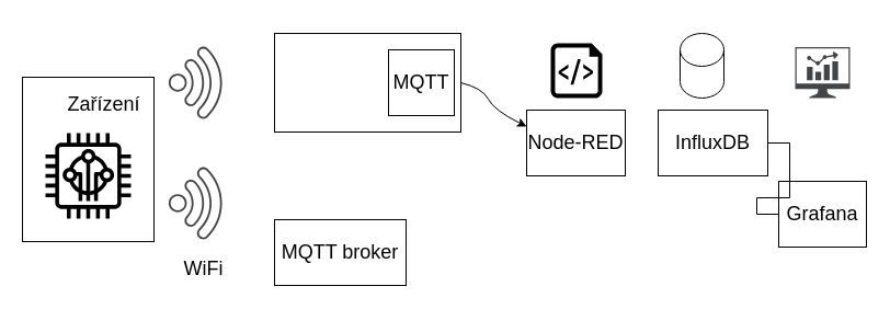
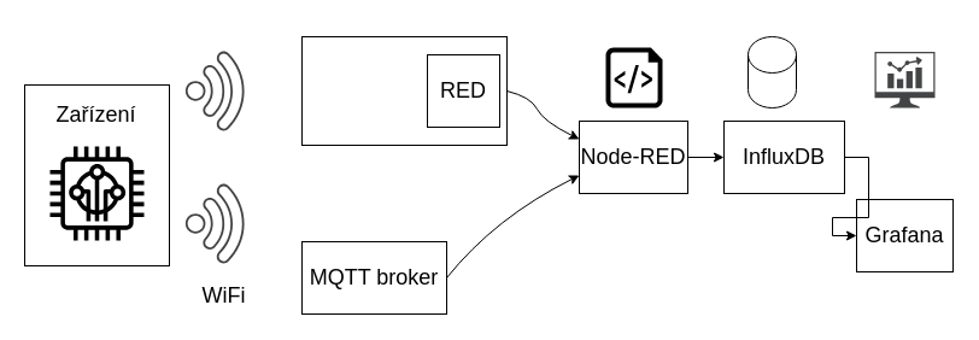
- <mxCell id="14" value="MQTT" style="rounded=0;whiteSpace=wrap;html=1;fontSize=18;fillColor=none;" vertex="1" parent="11"><mxGeometry x="104" y="25" width="60" height="60" as="geometry" /></mxCell>
+ <mxCell id="14" value="RED" style="rounded=0;whiteSpace=wrap;html=1;fontSize=18;fillColor=none;" vertex="1" parent="11"><mxGeometry x="104" y="25" width="60" height="60" as="geometry" /></mxCell>
- <mxCell id="4" value="Zařízení" style="text;html=1;align=center;verticalAlign=middle;resizable=0;points=[];autosize=1;strokeColor=none;fillColor=none;fontSize=18;" vertex="1" parent="1"><mxGeometry x="54" y="80" width="80" height="30" as="geometry" /></mxCell>
+ <mxCell id="4" value="Zařízení" style="text;html=1;align=center;verticalAlign=middle;resizable=0;points=[];autosize=1;strokeColor=none;fillColor=none;fontSize=18;" vertex="1" parent="1"><mxGeometry x="39" y="80" width="80" height="30" as="geometry" /></mxCell>
+ <mxCell id="9" style="edgeStyle=orthogonalEdgeStyle;rounded=0;orthogonalLoop=1;jettySize=auto;html=1;exitX=1;exitY=0.5;exitDx=0;exitDy=0;entryX=0;entryY=0.5;entryDx=0;entryDy=0;fontSize=18;" edge="1" parent="1" source="10" target="18"><mxGeometry relative="1" as="geometry" /></mxCell>
+ <mxCell id="15" value="" style="curved=1;endArrow=classic;html=1;rounded=0;fontSize=18;exitX=1;exitY=0.5;exitDx=0;exitDy=0;entryX=0;entryY=0.75;entryDx=0;entryDy=0;" edge="1" parent="1" source="8" target="10"><mxGeometry width="50" height="50" relative="1" as="geometry"><mxPoint x="640" y="230" as="sourcePoint" /><mxPoint x="690" y="180" as="targetPoint" /><Array as="points"><mxPoint x="410" y="180" /></Array></mxGeometry></mxCell>
- <mxCell id="17" style="edgeStyle=orthogonalEdgeStyle;rounded=0;orthogonalLoop=1;jettySize=auto;html=1;exitX=1;exitY=0.5;exitDx=0;exitDy=0;entryX=0;entryY=0.5;entryDx=0;entryDy=0;fontSize=18;endArrow=none;" edge="1" parent="1" source="18" target="19"><mxGeometry relative="1" as="geometry" /></mxCell>
+ <mxCell id="17" style="edgeStyle=orthogonalEdgeStyle;rounded=0;orthogonalLoop=1;jettySize=auto;html=1;exitX=1;exitY=0.5;exitDx=0;exitDy=0;entryX=0;entryY=0.5;entryDx=0;entryDy=0;fontSize=18;" edge="1" parent="1" source="18" target="19"><mxGeometry relative="1" as="geometry" /></mxCell>
